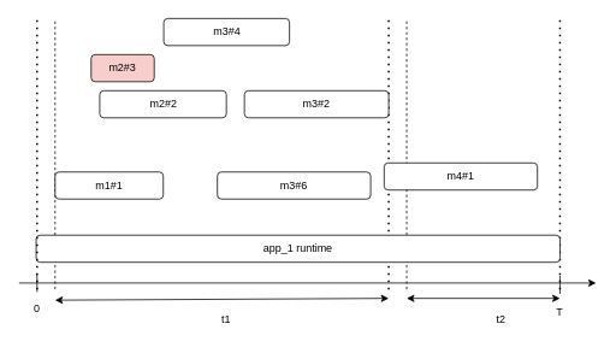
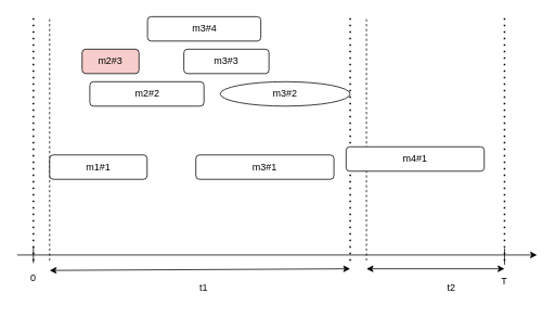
+ <mxCell id="18" value="m3#3" style="rounded=1;whiteSpace=wrap;html=1;" parent="1" vertex="1"><mxGeometry x="225.25" y="60" width="104.75" height="30" as="geometry" /></mxCell>
- <mxCell id="17" value="m3#2" style="rounded=1;whiteSpace=wrap;html=1;" parent="1" vertex="1"><mxGeometry x="270" y="100" width="160" height="30" as="geometry" /></mxCell>
+ <mxCell id="17" value="m3#2" style="ellipse;whiteSpace=wrap;html=1;" parent="1" vertex="1"><mxGeometry x="270" y="100" width="160" height="30" as="geometry" /></mxCell>
- <mxCell id="16" value="m3#6" style="rounded=1;whiteSpace=wrap;html=1;" parent="1" vertex="1"><mxGeometry x="240" y="190" width="170" height="30" as="geometry" /></mxCell>
+ <mxCell id="16" value="m3#1" style="rounded=1;whiteSpace=wrap;html=1;" parent="1" vertex="1"><mxGeometry x="240" y="190" width="170" height="30" as="geometry" /></mxCell>
- <mxCell id="11" value="&lt;div&gt;app_1 runtime&lt;br&gt;&lt;/div&gt;" style="rounded=1;whiteSpace=wrap;html=1;" parent="1" vertex="1"><mxGeometry x="39" y="260" width="581" height="30" as="geometry" /></mxCell>
